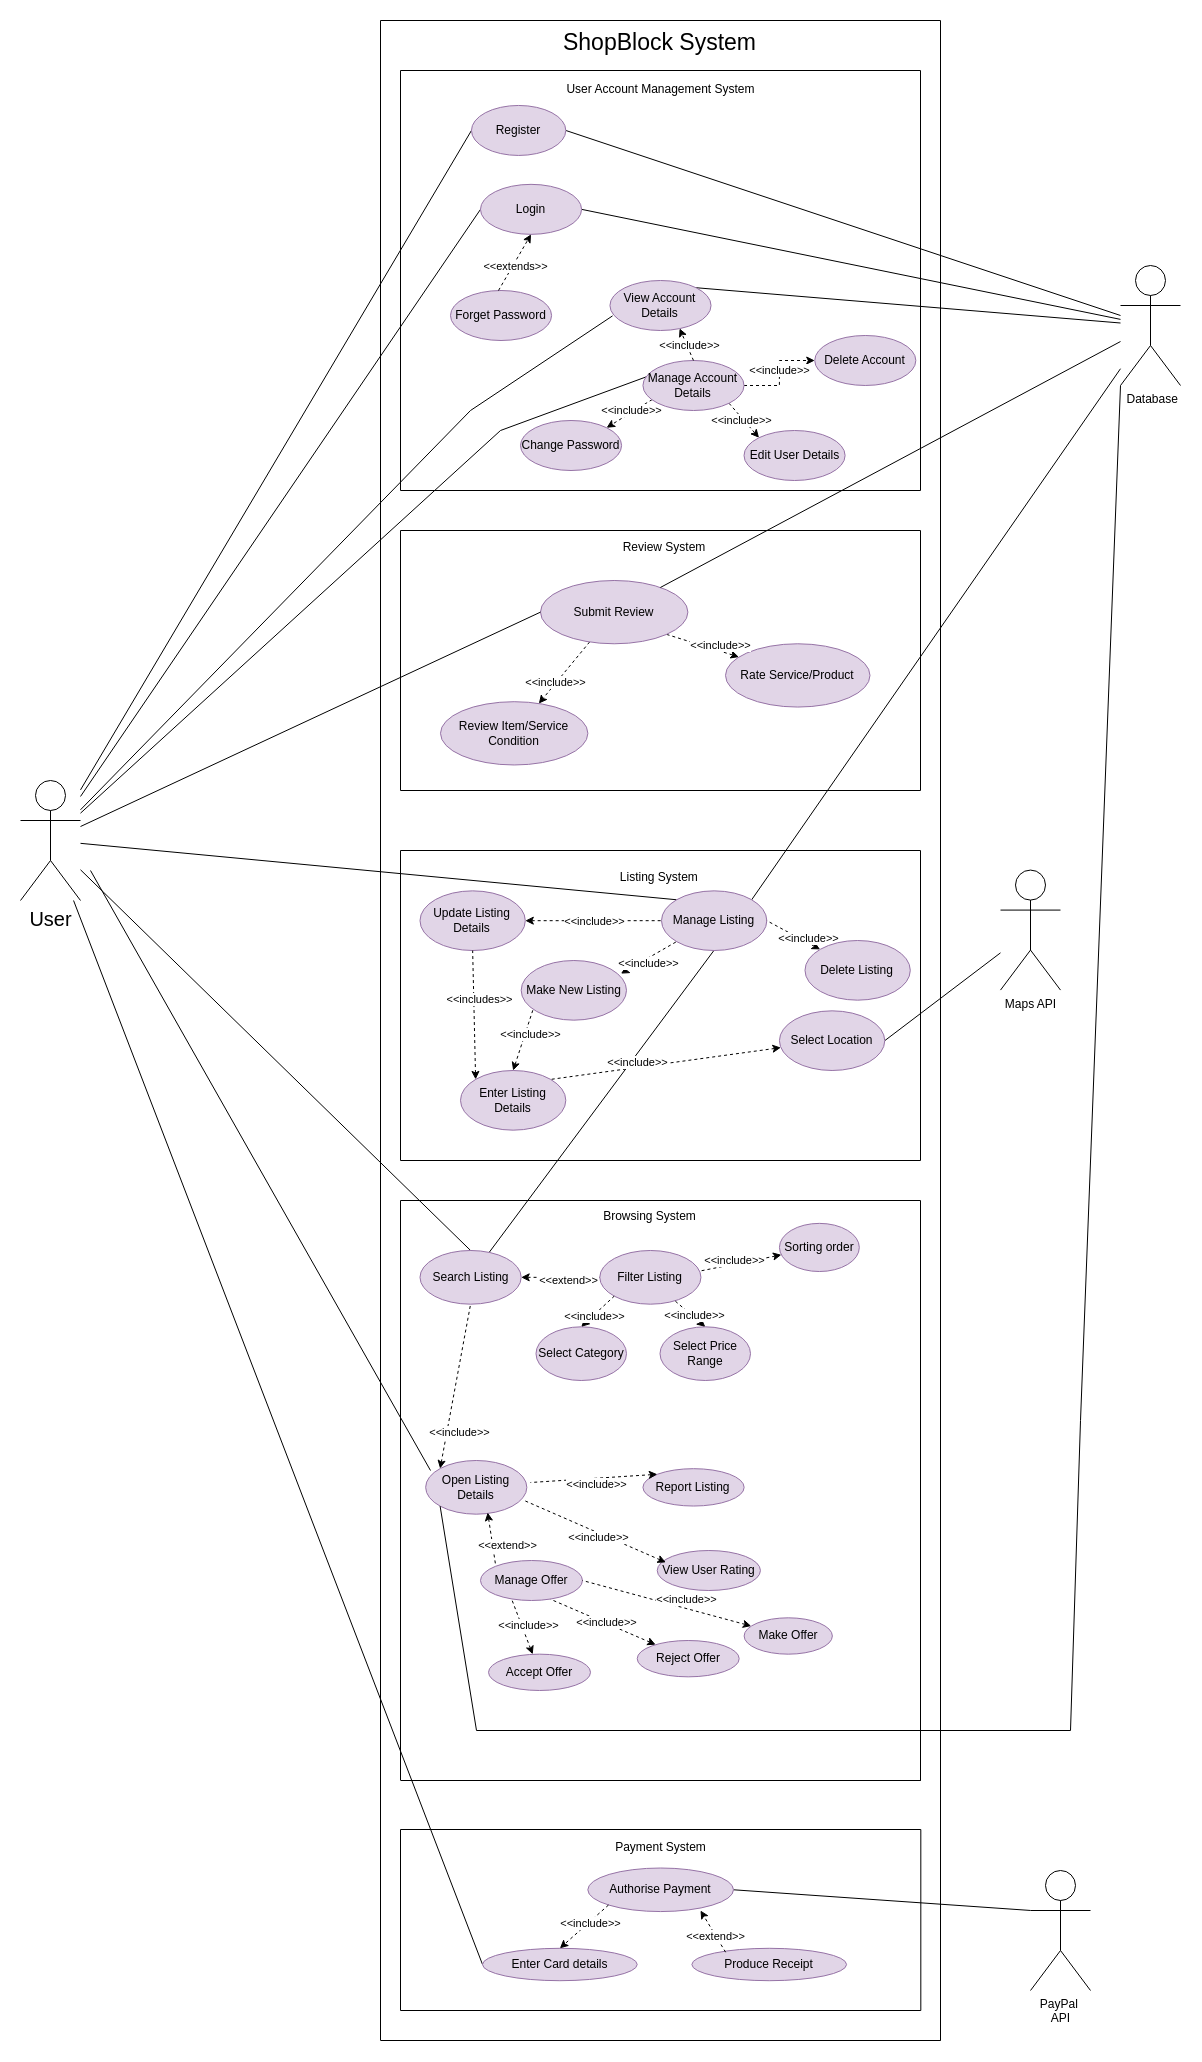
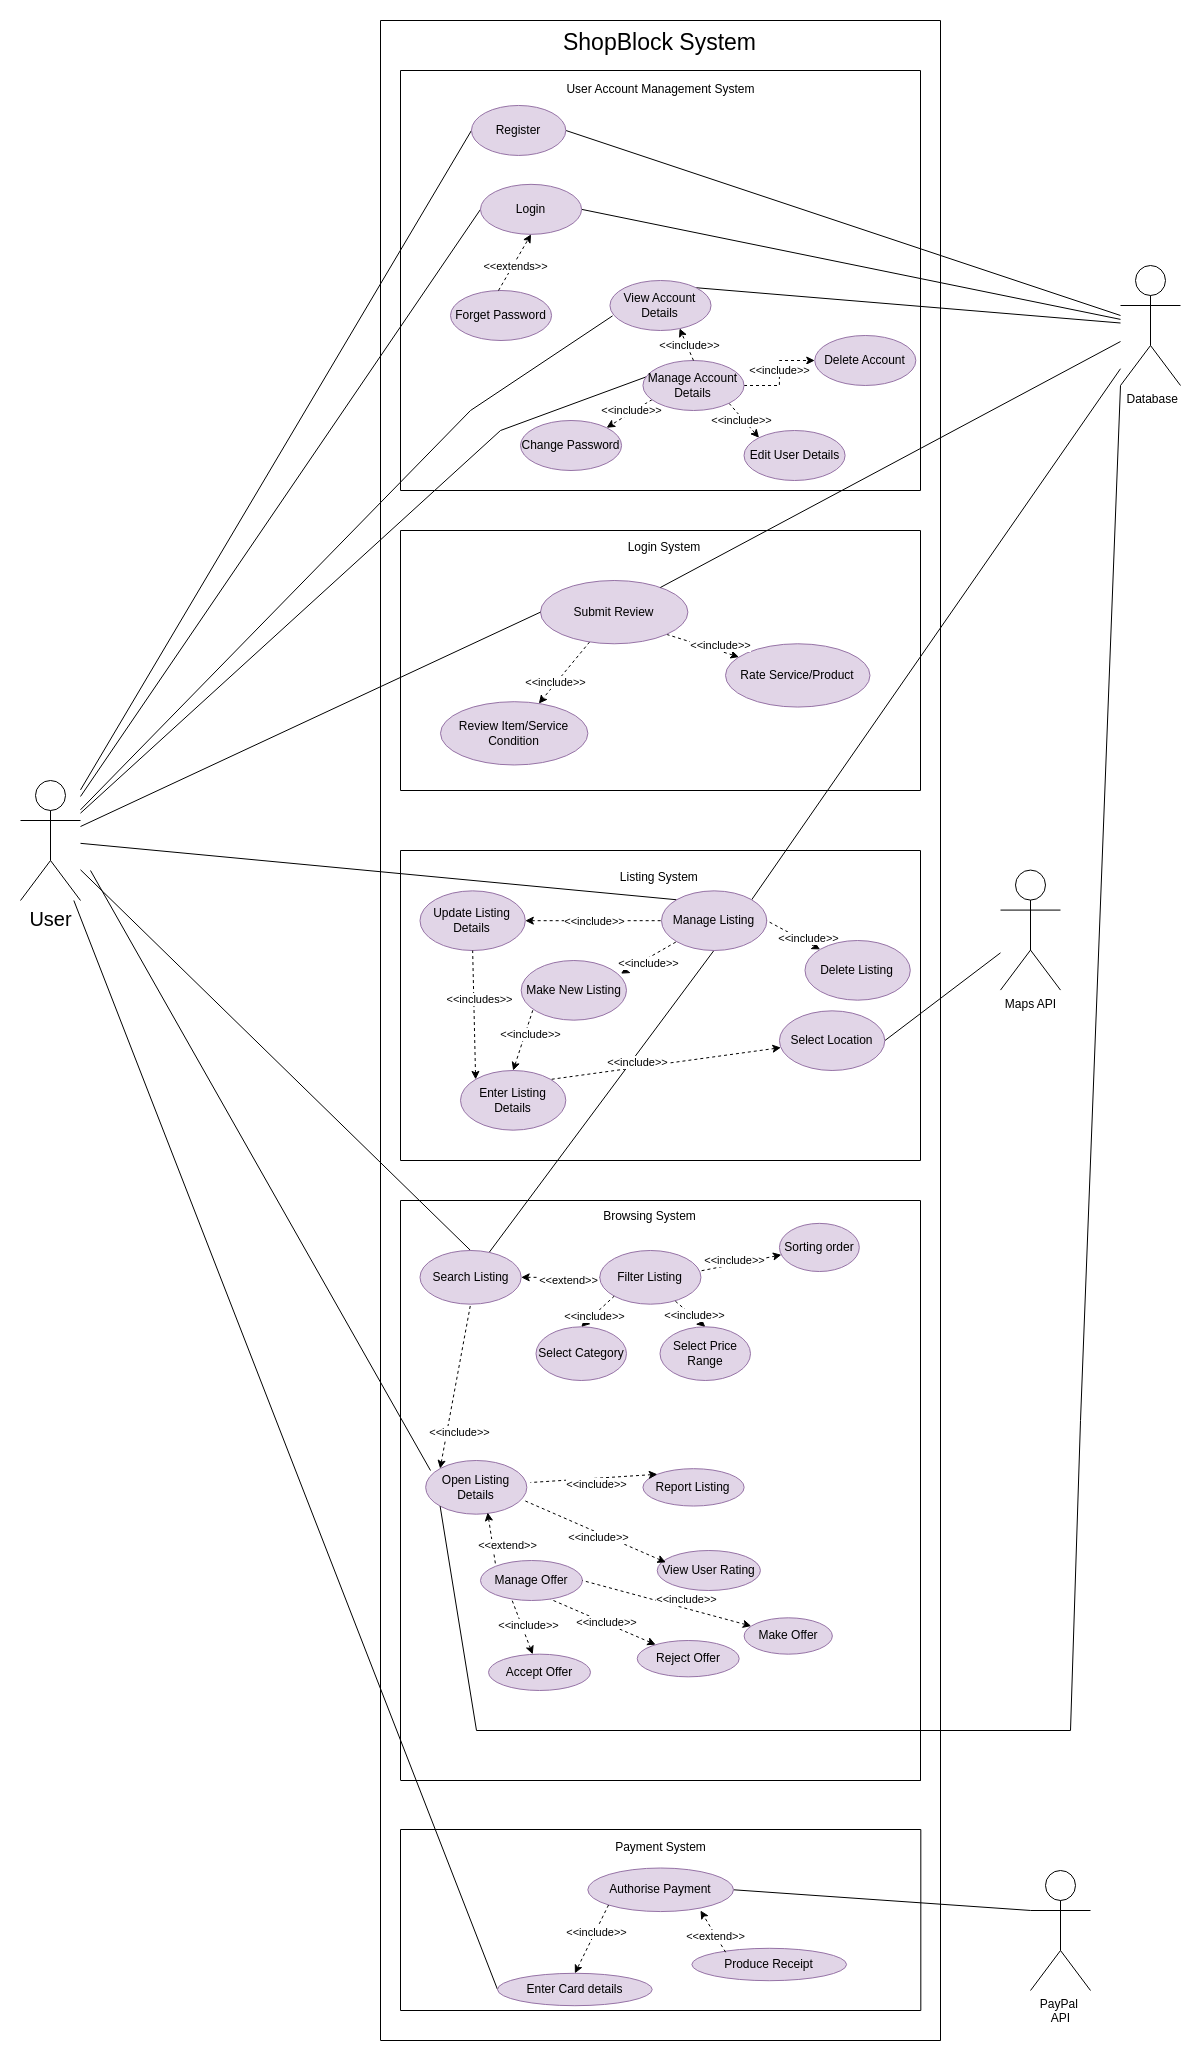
- <mxCell id="14" value="Review System" style="text;html=1;align=center;verticalAlign=middle;whiteSpace=wrap;rounded=0;" vertex="1" parent="9"><mxGeometry x="125.111" y="11.05" width="277.993" height="12" as="geometry" /></mxCell>
+ <mxCell id="14" value="Login System" style="text;html=1;align=center;verticalAlign=middle;whiteSpace=wrap;rounded=0;" vertex="1" parent="9"><mxGeometry x="125.111" y="11.05" width="277.993" height="12" as="geometry" /></mxCell>
- <mxCell id="114" value="Enter Card details" style="ellipse;whiteSpace=wrap;html=1;fillColor=#e1d5e7;strokeColor=#9673a6;" vertex="1" parent="1"><mxGeometry x="482.027" y="1947.808" width="154.691" height="32.39" as="geometry" /></mxCell>
+ <mxCell id="114" value="Enter Card details" style="ellipse;whiteSpace=wrap;html=1;fillColor=#e1d5e7;strokeColor=#9673a6;" vertex="1" parent="1"><mxGeometry x="497.027" y="1972.808" width="154.691" height="32.39" as="geometry" /></mxCell>
